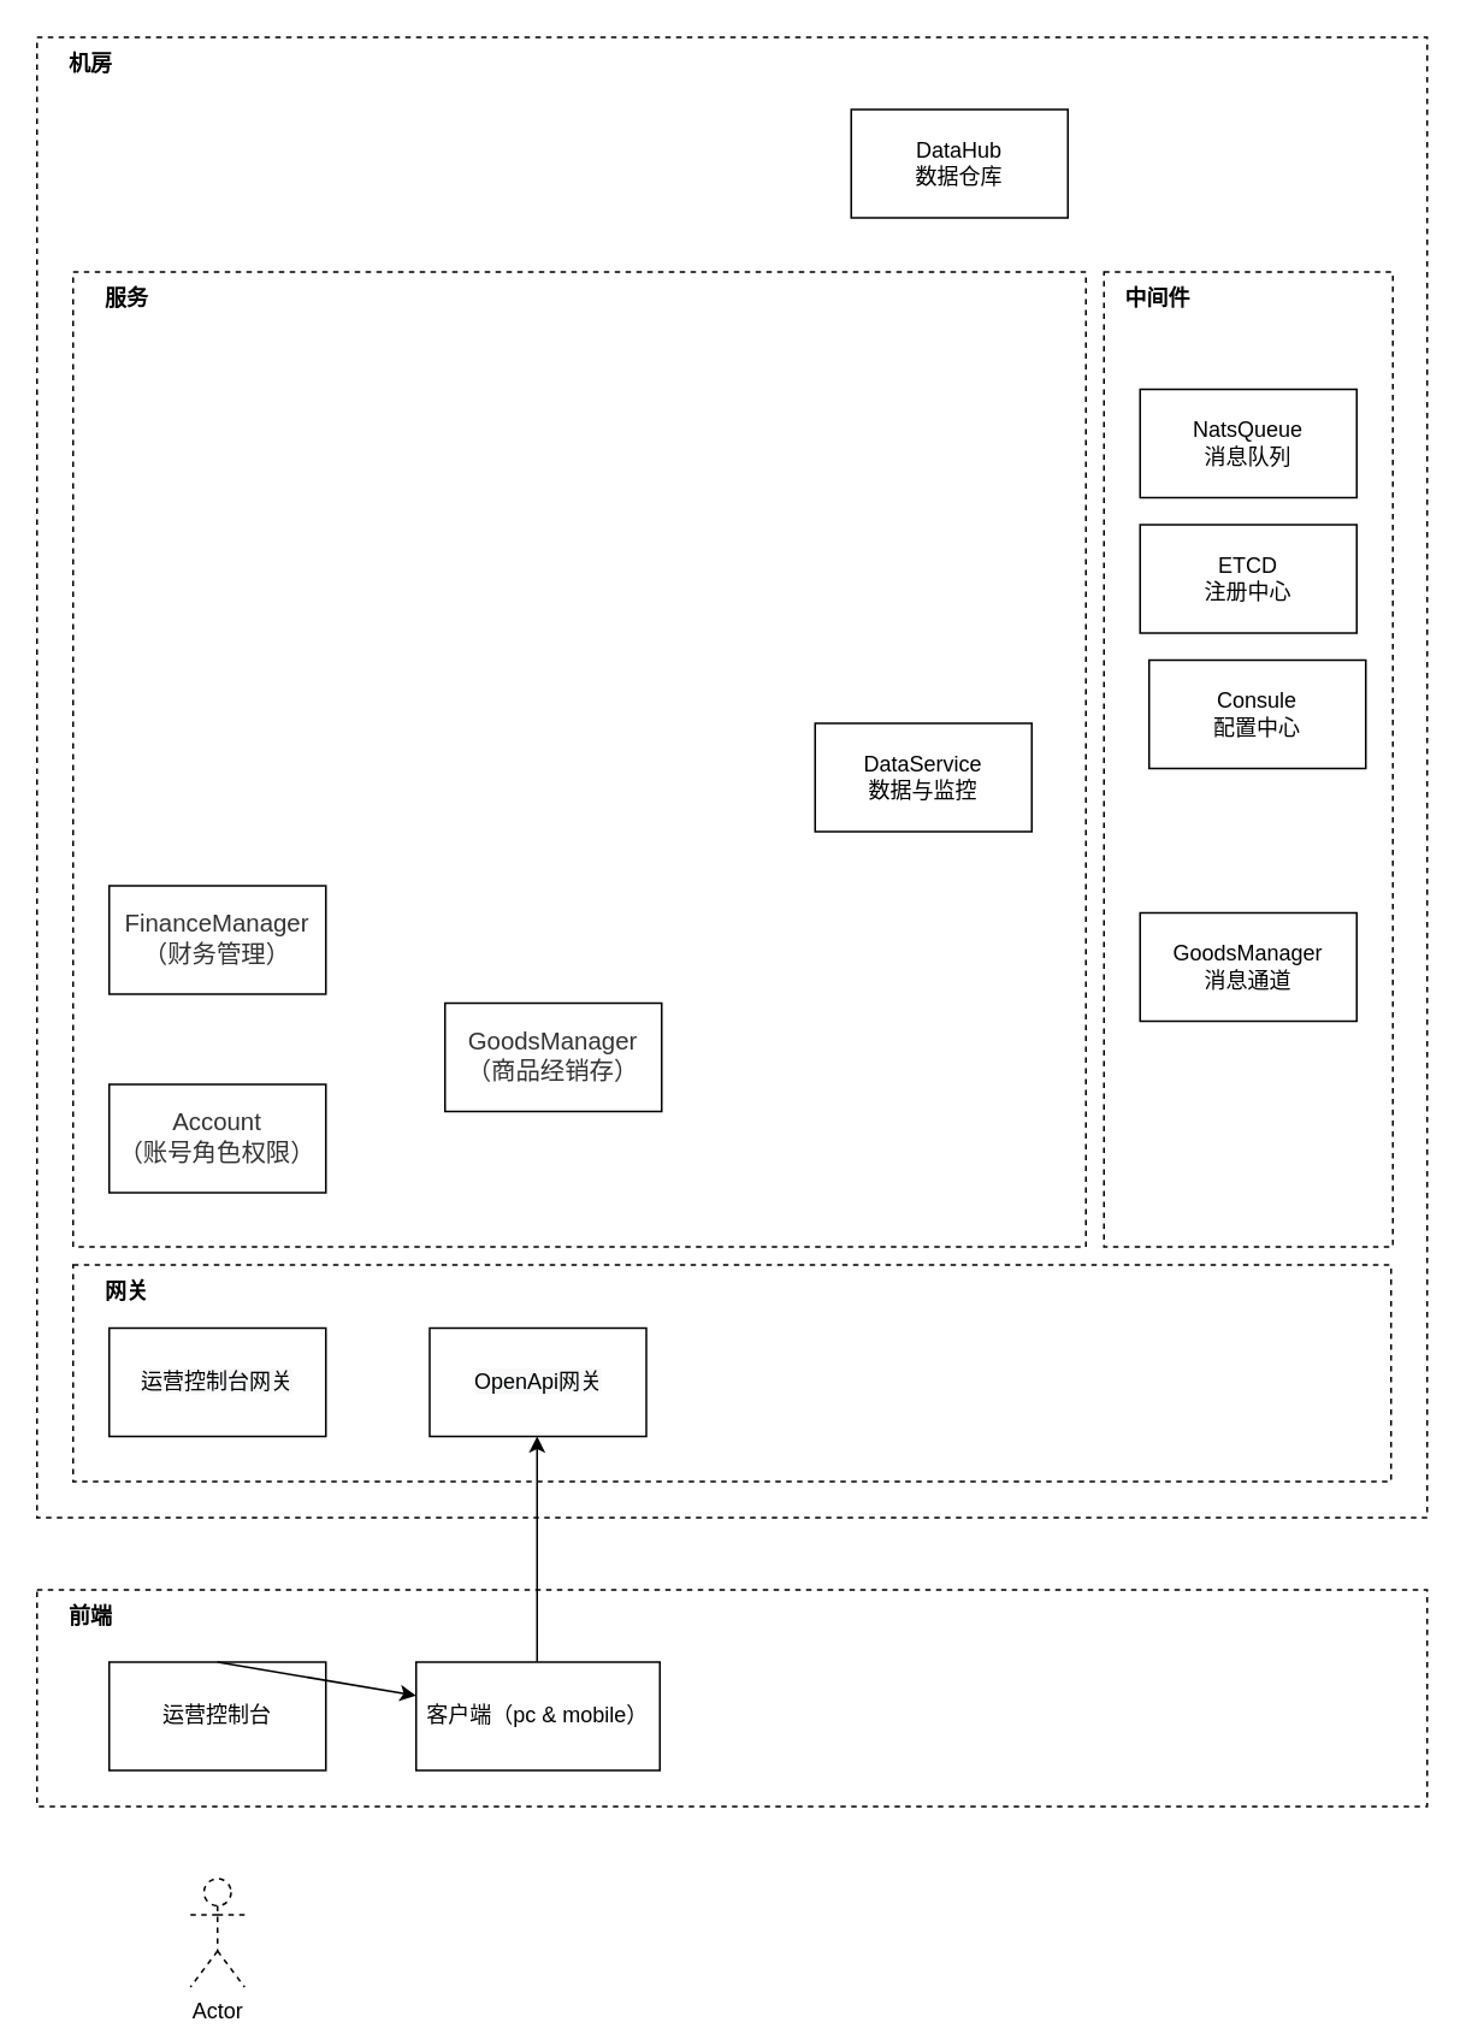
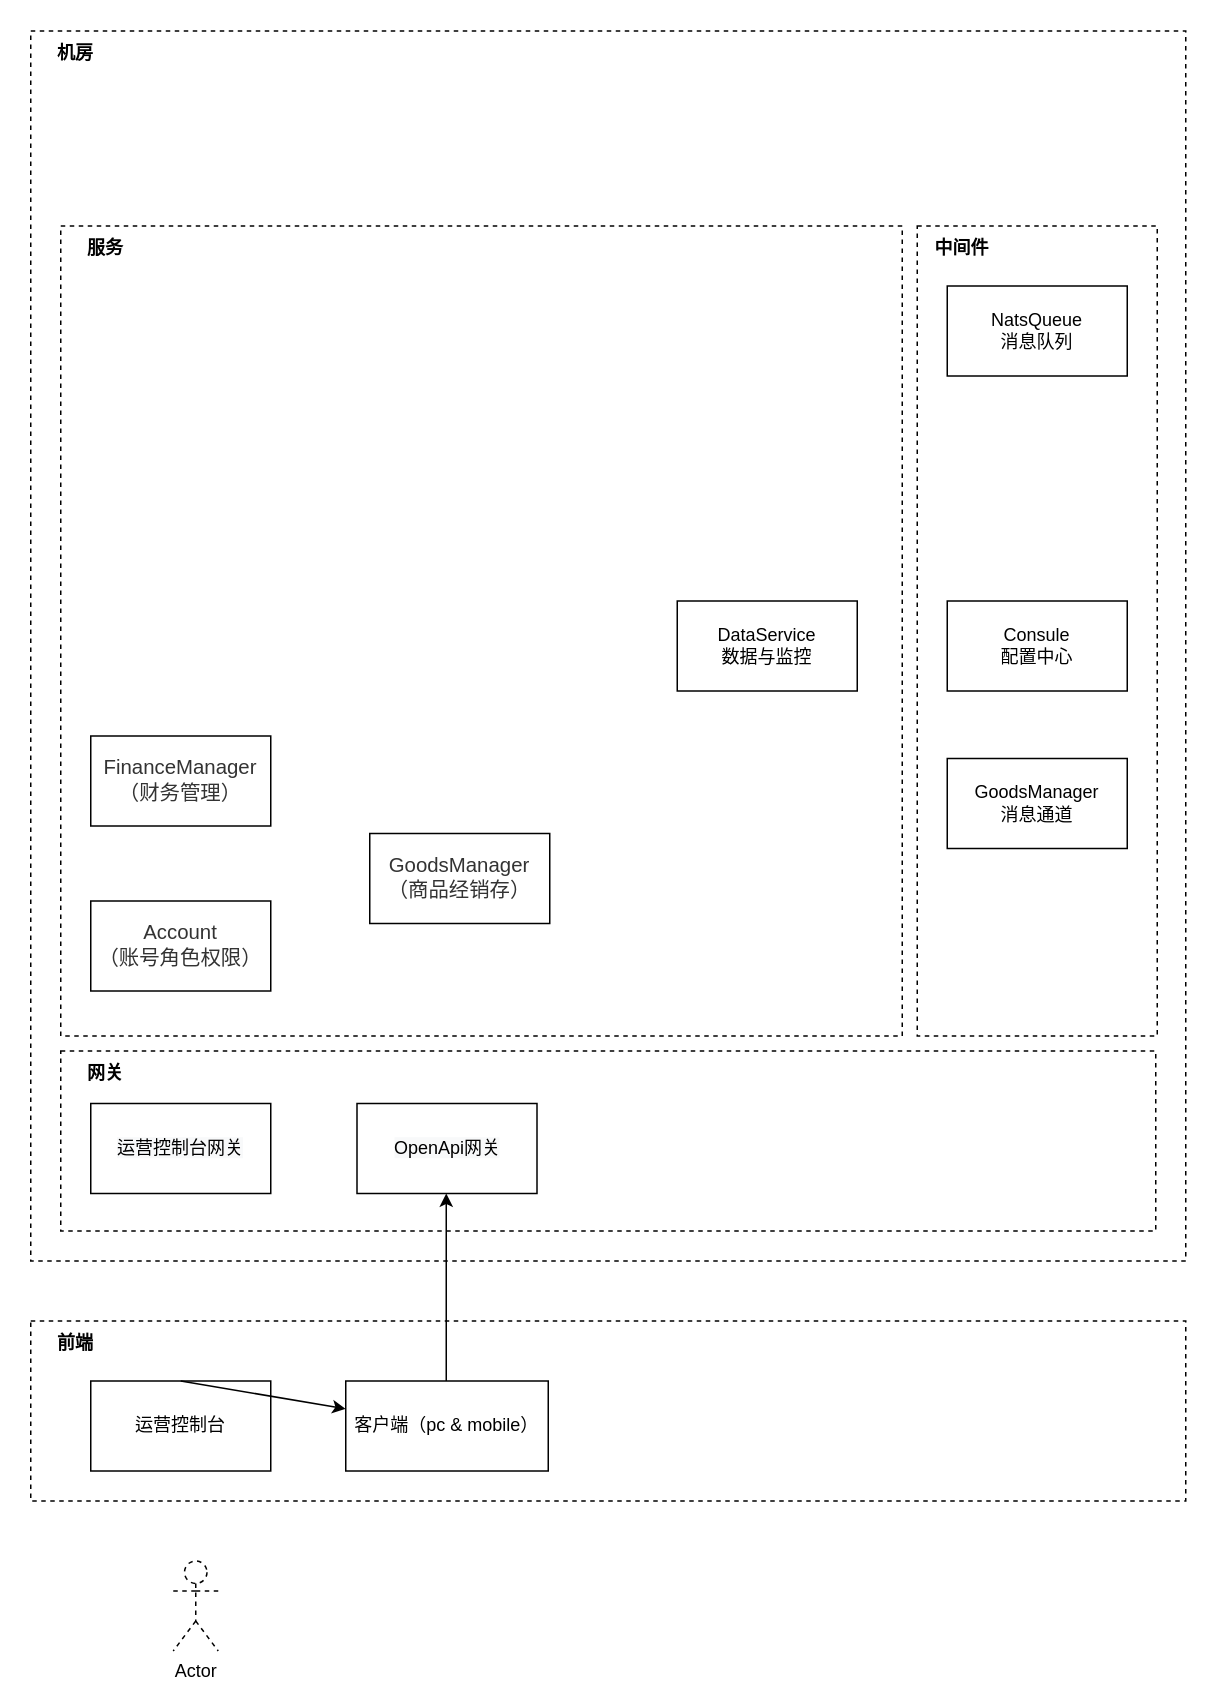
- <mxCell id="20" value="DataHub&lt;br&gt;数据仓库" style="rounded=0;whiteSpace=wrap;html=1;" vertex="1" parent="1"><mxGeometry x="471" y="60" width="120" height="60" as="geometry" /></mxCell>
- <mxCell id="16" value="NatsQueue&lt;br&gt;消息队列" style="rounded=0;whiteSpace=wrap;html=1;" vertex="1" parent="1"><mxGeometry x="631" y="215" width="120" height="60" as="geometry" /></mxCell>
+ <mxCell id="16" value="NatsQueue&lt;br&gt;消息队列" style="rounded=0;whiteSpace=wrap;html=1;" vertex="1" parent="1"><mxGeometry x="631" y="190" width="120" height="60" as="geometry" /></mxCell>
- <mxCell id="17" value="ETCD&lt;br&gt;注册中心" style="rounded=0;whiteSpace=wrap;html=1;" vertex="1" parent="1"><mxGeometry x="631" y="290" width="120" height="60" as="geometry" /></mxCell>
- <mxCell id="15" value="Consule&lt;br&gt;配置中心" style="rounded=0;whiteSpace=wrap;html=1;" vertex="1" parent="1"><mxGeometry x="636" y="365" width="120" height="60" as="geometry" /></mxCell>
+ <mxCell id="15" value="Consule&lt;br&gt;配置中心" style="rounded=0;whiteSpace=wrap;html=1;" vertex="1" parent="1"><mxGeometry x="631" y="400" width="120" height="60" as="geometry" /></mxCell>
- <mxCell id="27" value="Actor" style="shape=umlActor;verticalLabelPosition=bottom;verticalAlign=top;html=1;dashed=1;" vertex="1" parent="1"><mxGeometry x="105" y="1040" width="30" height="60" as="geometry" /></mxCell>
+ <mxCell id="27" value="Actor" style="shape=umlActor;verticalLabelPosition=bottom;verticalAlign=top;html=1;dashed=1;" vertex="1" parent="1"><mxGeometry x="115" y="1040" width="30" height="60" as="geometry" /></mxCell>
